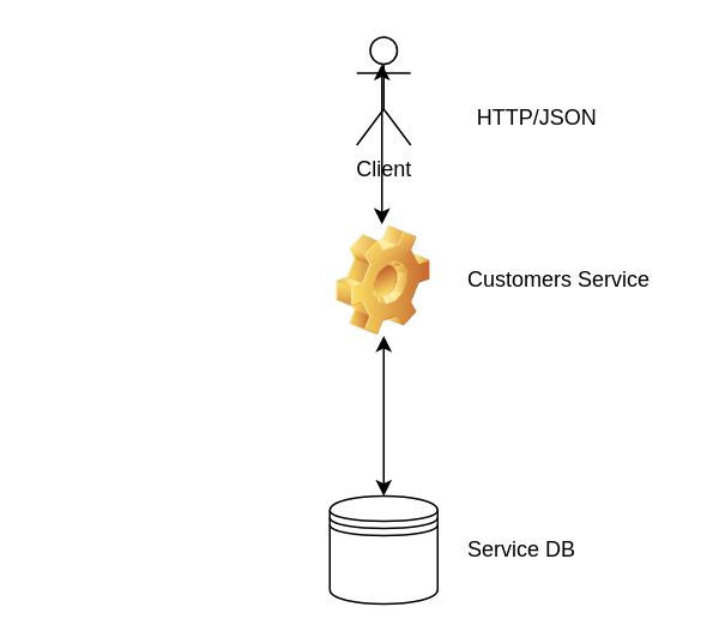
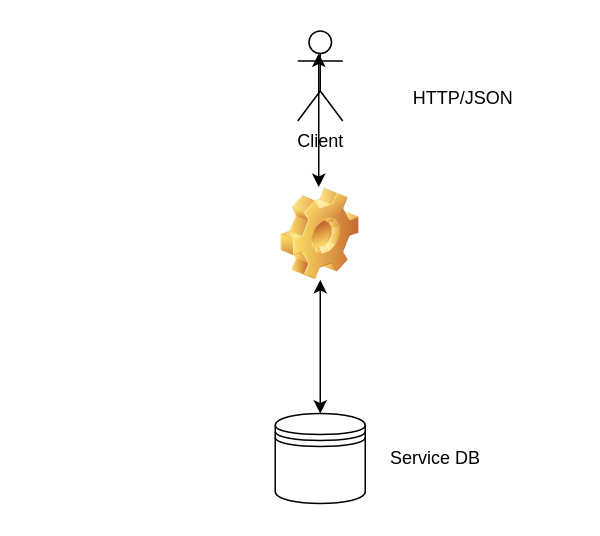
- <mxCell id="11" value="HTTP/JSON" style="text;html=1;resizable=0;autosize=1;align=center;verticalAlign=middle;points=[];fillColor=none;strokeColor=none;rounded=0;" vertex="1" parent="1"><mxGeometry x="258" y="55" width="80" height="20" as="geometry" /></mxCell>
+ <mxCell id="11" value="HTTP/JSON" style="text;html=1;resizable=0;autosize=1;align=center;verticalAlign=middle;points=[];fillColor=none;strokeColor=none;rounded=0;" vertex="1" parent="1"><mxGeometry x="268" y="55" width="80" height="20" as="geometry" /></mxCell>
- <mxCell id="7" value="Customers Service" style="text;html=1;resizable=0;autosize=1;align=left;verticalAlign=middle;points=[];fillColor=none;strokeColor=none;rounded=0;" vertex="1" parent="1"><mxGeometry x="258" y="145" width="120" height="20" as="geometry" /></mxCell>
